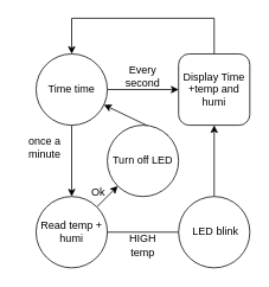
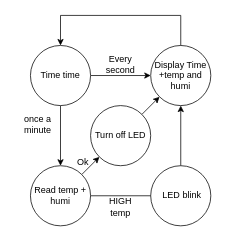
- <mxCell id="15" value="Display Time +temp and humi" style="whiteSpace=wrap;html=1;aspect=fixed;rounded=1;" vertex="1" parent="1"><mxGeometry x="200" y="60" width="80" height="80" as="geometry" /></mxCell>
+ <mxCell id="15" value="Display Time +temp and humi" style="ellipse;whiteSpace=wrap;html=1;aspect=fixed;" vertex="1" parent="1"><mxGeometry x="200" y="60" width="80" height="80" as="geometry" /></mxCell>
- <mxCell id="10" style="edgeStyle=none;rounded=0;orthogonalLoop=1;jettySize=auto;html=1;exitX=1;exitY=0;exitDx=0;exitDy=0;" edge="1" parent="1" source="11" target="4"><mxGeometry relative="1" as="geometry" /></mxCell>
+ <mxCell id="10" style="edgeStyle=none;rounded=0;orthogonalLoop=1;jettySize=auto;html=1;exitX=1;exitY=0;exitDx=0;exitDy=0;" edge="1" parent="1" source="11" target="15"><mxGeometry relative="1" as="geometry" /></mxCell>
